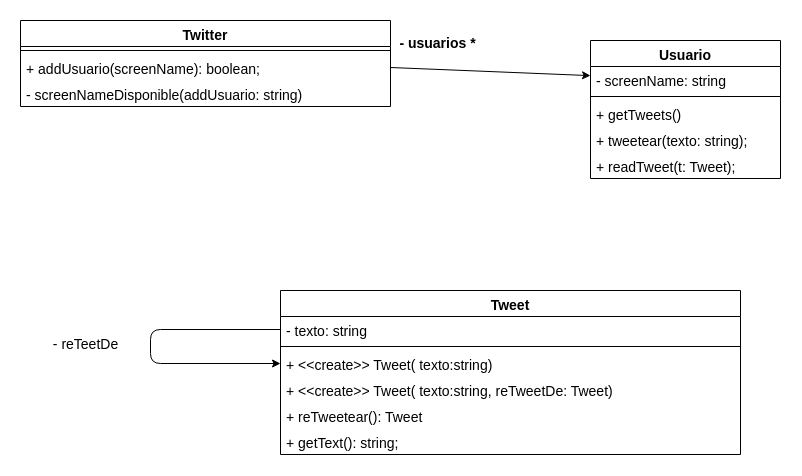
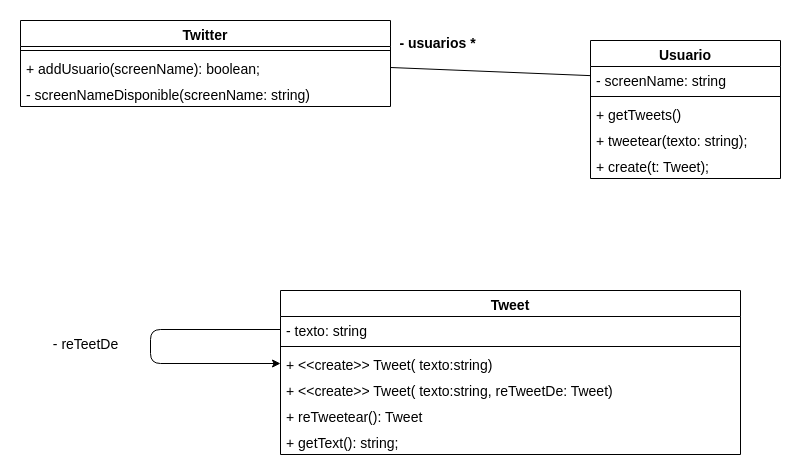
- <mxCell id="2" value="&lt;b&gt;- usuarios *&lt;/b&gt;" style="edgeStyle=none;html=1;fontSize=14;exitX=1;exitY=0.5;exitDx=0;exitDy=0;" parent="1" source="5" target="16" edge="1"><mxGeometry x="-0.537" y="26" relative="1" as="geometry"><mxPoint x="190" y="89" as="sourcePoint" /><mxPoint x="500" y="86" as="targetPoint" /><mxPoint as="offset" /></mxGeometry></mxCell>
+ <mxCell id="2" value="&lt;b&gt;- usuarios *&lt;/b&gt;" style="edgeStyle=none;html=1;fontSize=14;exitX=1;exitY=0.5;exitDx=0;exitDy=0;endArrow=none;" parent="1" source="5" target="16" edge="1"><mxGeometry x="-0.537" y="26" relative="1" as="geometry"><mxPoint x="190" y="89" as="sourcePoint" /><mxPoint x="500" y="86" as="targetPoint" /><mxPoint as="offset" /></mxGeometry></mxCell>
- <mxCell id="6" value="- screenNameDisponible(addUsuario: string)" style="text;strokeColor=none;fillColor=none;align=left;verticalAlign=top;spacingLeft=4;spacingRight=4;overflow=hidden;rotatable=0;points=[[0,0.5],[1,0.5]];portConstraint=eastwest;fontSize=14;" vertex="1" parent="3"><mxGeometry y="60" width="370" height="26" as="geometry" /></mxCell>
+ <mxCell id="6" value="- screenNameDisponible(screenName: string)" style="text;strokeColor=none;fillColor=none;align=left;verticalAlign=top;spacingLeft=4;spacingRight=4;overflow=hidden;rotatable=0;points=[[0,0.5],[1,0.5]];portConstraint=eastwest;fontSize=14;" vertex="1" parent="3"><mxGeometry y="60" width="370" height="26" as="geometry" /></mxCell>
- <mxCell id="20" value="+ readTweet(t: Tweet);" style="text;strokeColor=none;fillColor=none;align=left;verticalAlign=top;spacingLeft=4;spacingRight=4;overflow=hidden;rotatable=0;points=[[0,0.5],[1,0.5]];portConstraint=eastwest;fontSize=14;" parent="15" vertex="1"><mxGeometry y="112" width="190" height="26" as="geometry" /></mxCell>
+ <mxCell id="20" value="+ create(t: Tweet);" style="text;strokeColor=none;fillColor=none;align=left;verticalAlign=top;spacingLeft=4;spacingRight=4;overflow=hidden;rotatable=0;points=[[0,0.5],[1,0.5]];portConstraint=eastwest;fontSize=14;" parent="15" vertex="1"><mxGeometry y="112" width="190" height="26" as="geometry" /></mxCell>
